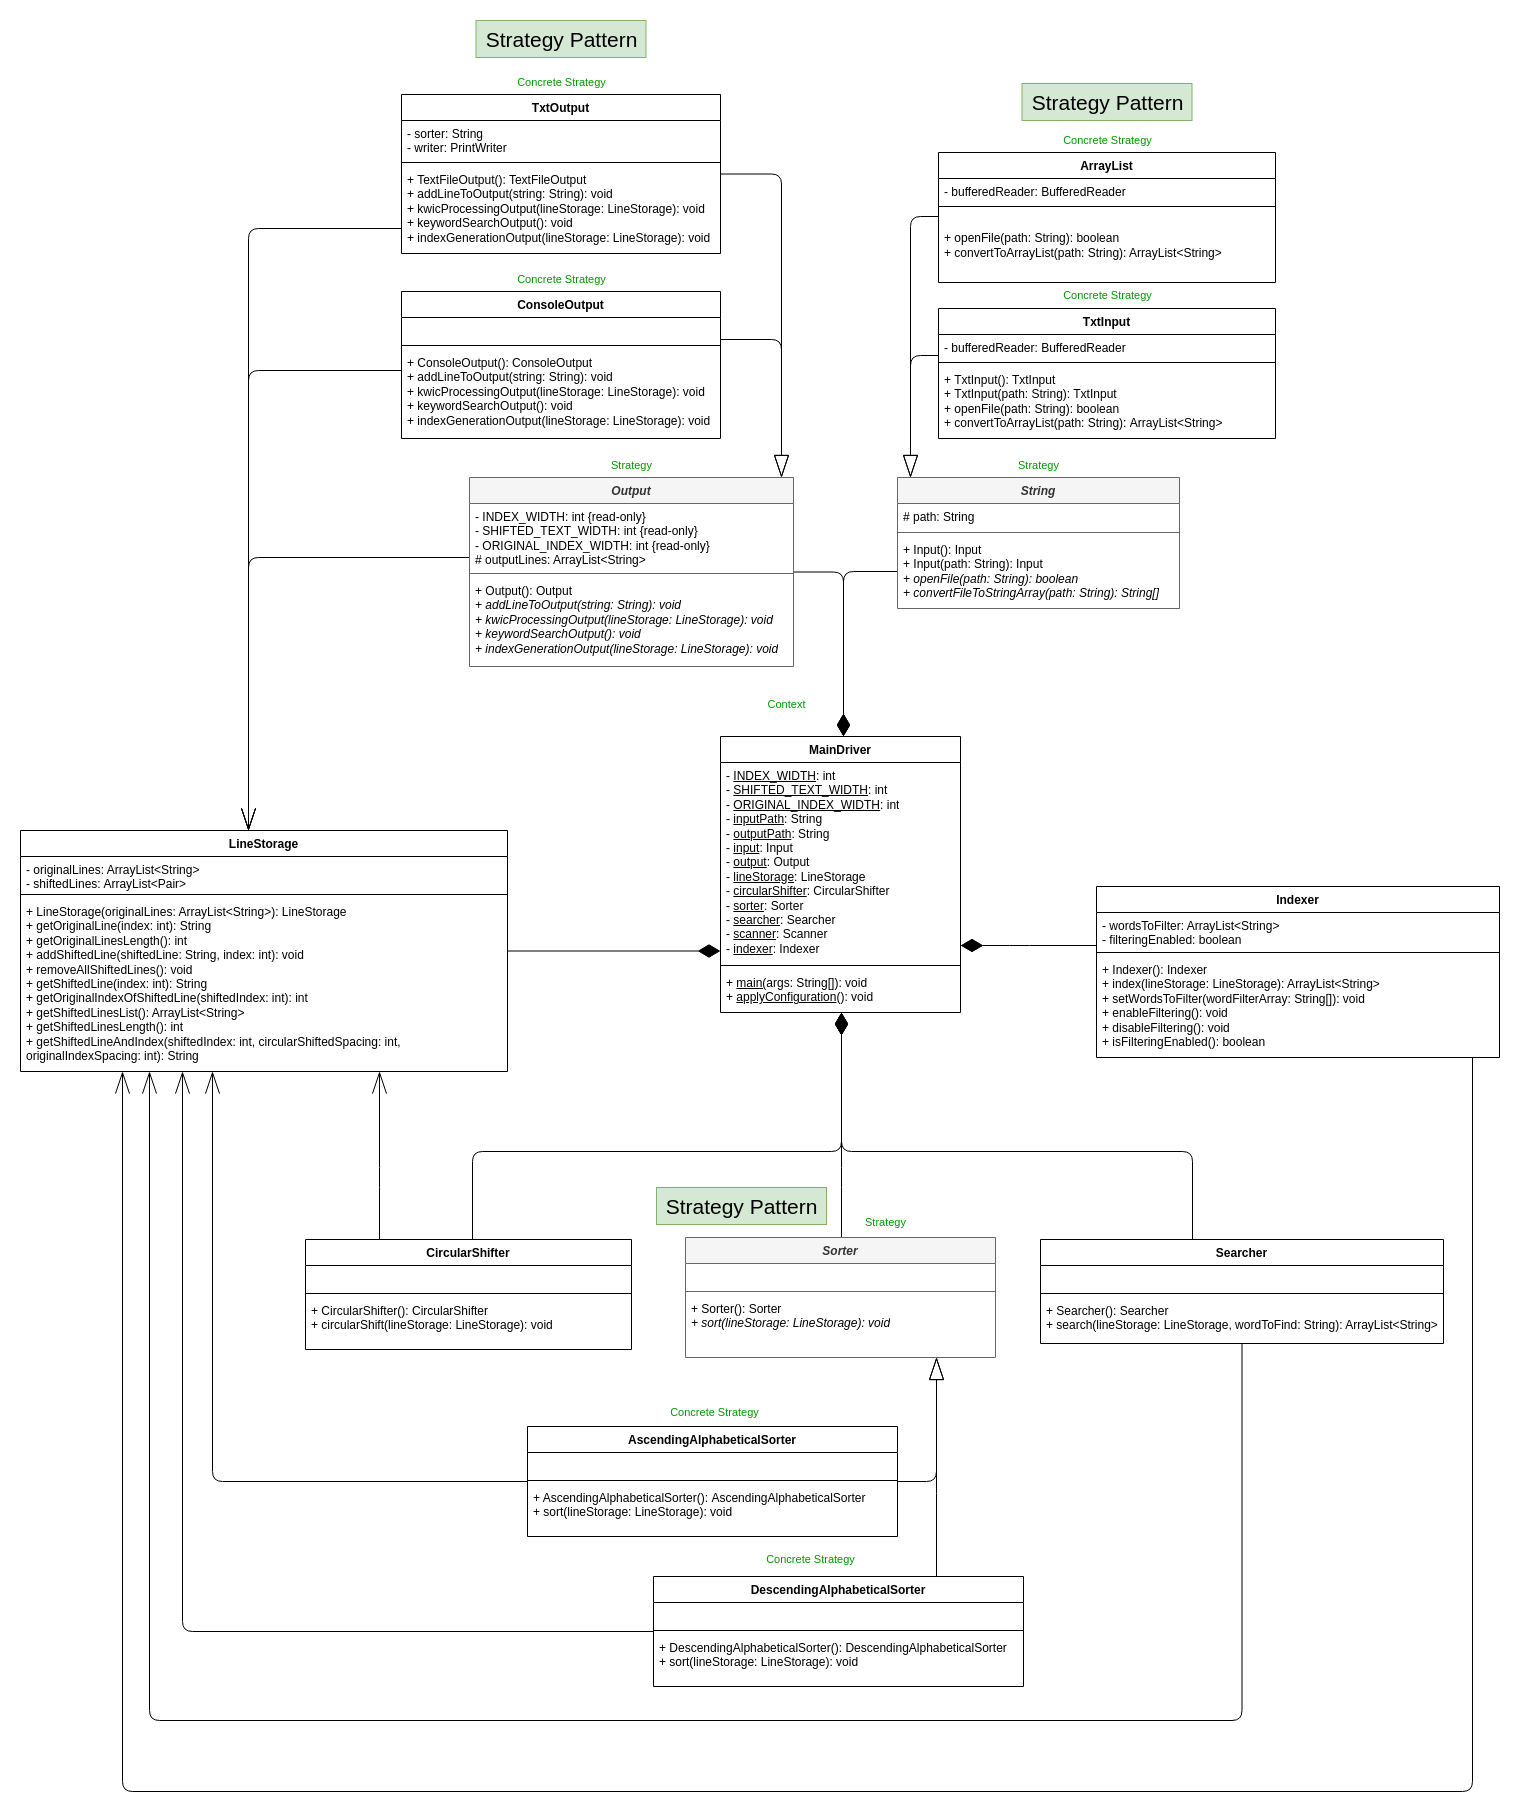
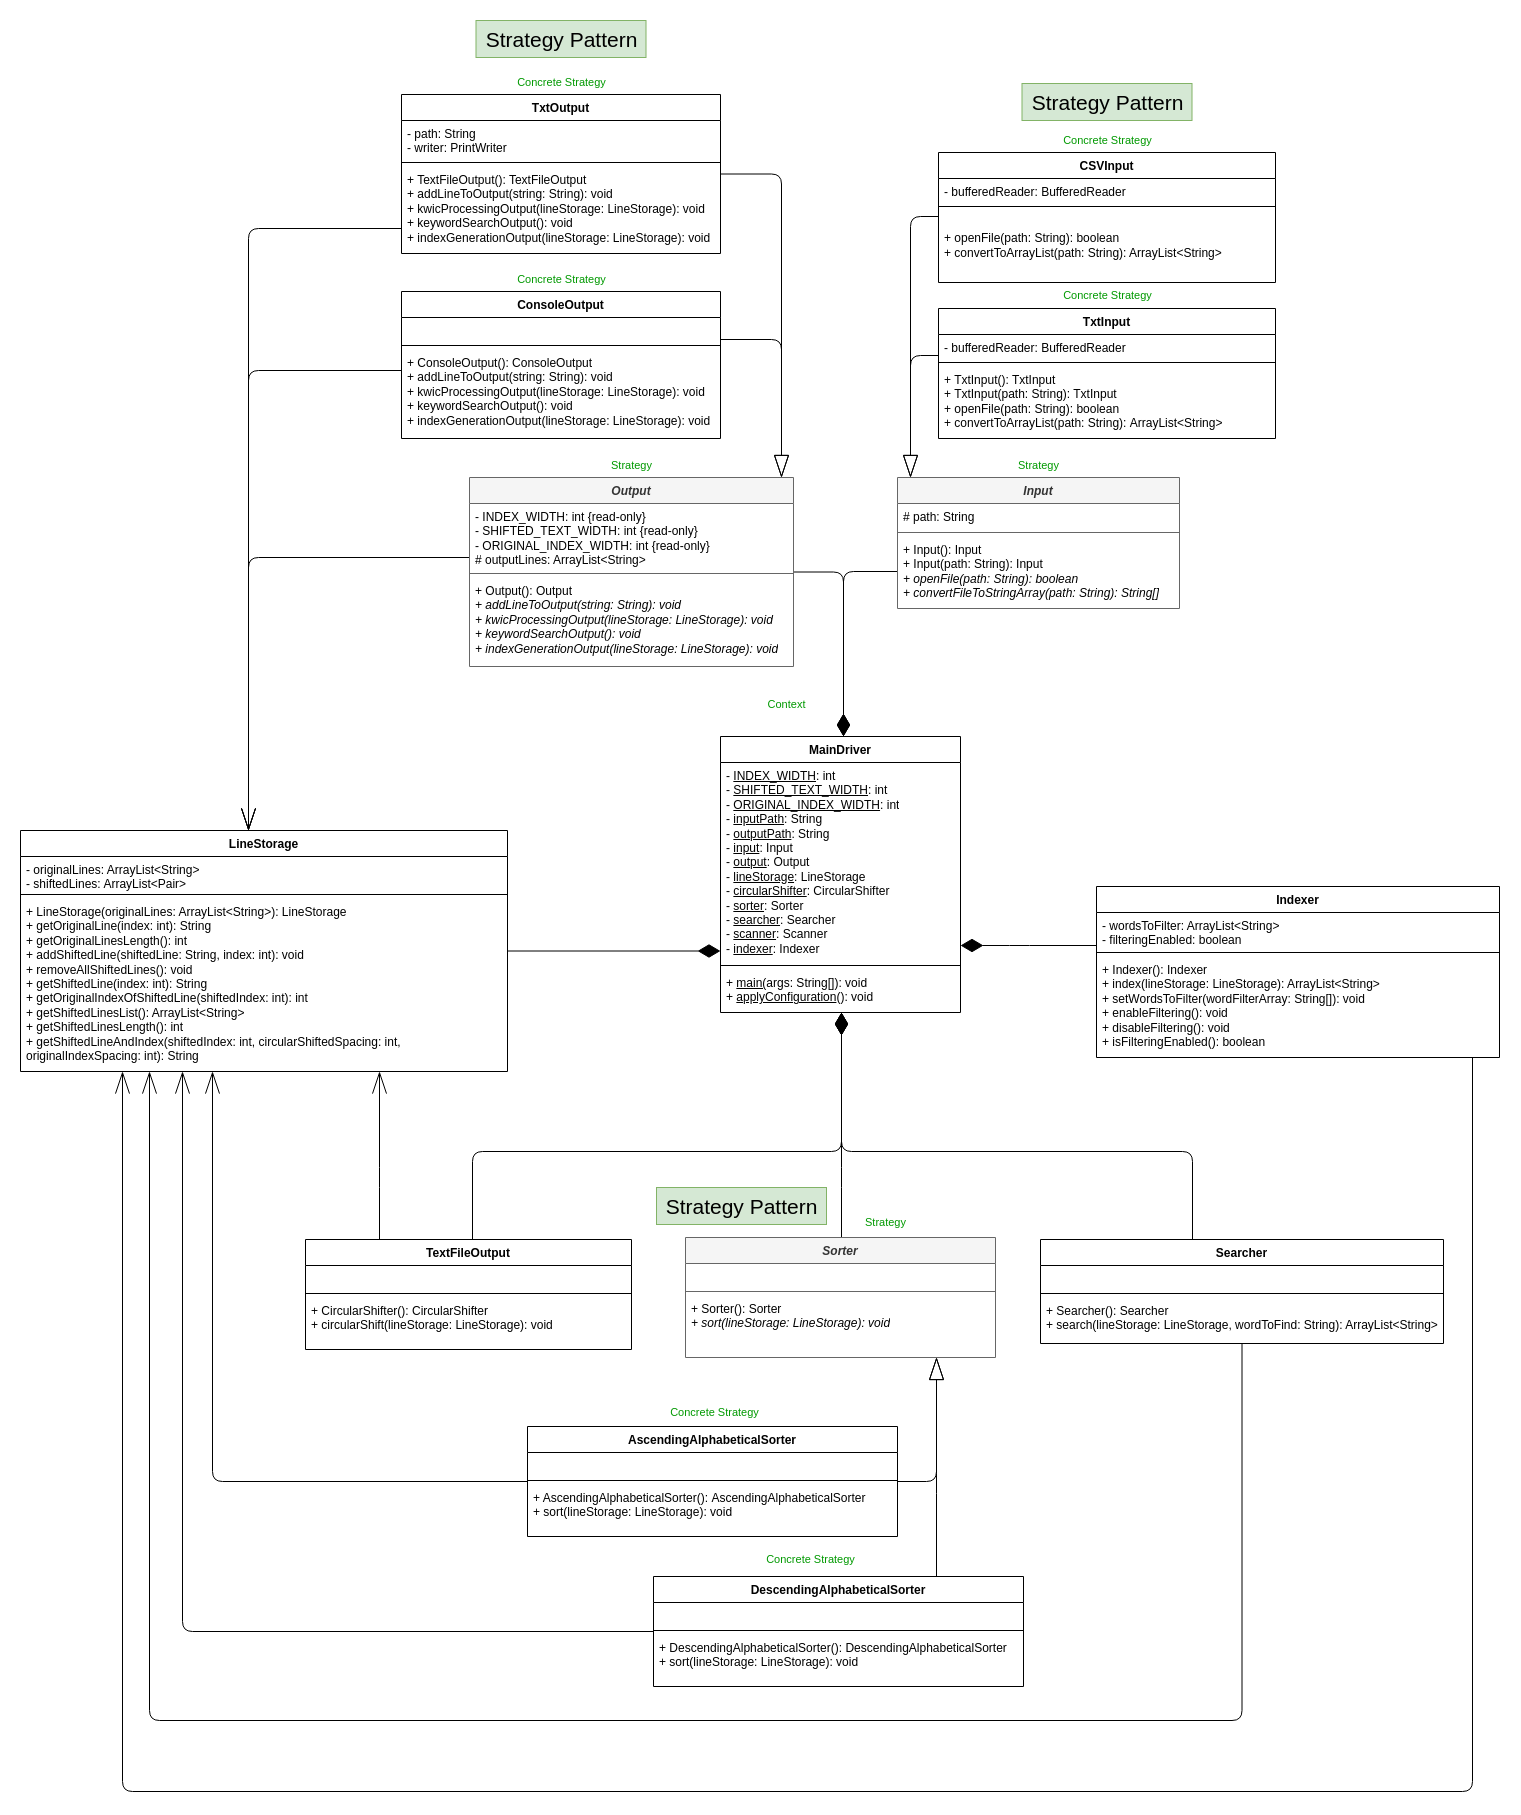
- <mxCell id="71" value="- sorter: String&lt;div&gt;- writer: PrintWriter&lt;/div&gt;" style="text;strokeColor=none;fillColor=none;align=left;verticalAlign=top;spacingLeft=4;spacingRight=4;overflow=hidden;rotatable=0;points=[[0,0.5],[1,0.5]];portConstraint=eastwest;whiteSpace=wrap;html=1;" parent="70" vertex="1"><mxGeometry y="26" width="319" height="38" as="geometry" /></mxCell>
+ <mxCell id="71" value="- path: String&lt;div&gt;- writer: PrintWriter&lt;/div&gt;" style="text;strokeColor=none;fillColor=none;align=left;verticalAlign=top;spacingLeft=4;spacingRight=4;overflow=hidden;rotatable=0;points=[[0,0.5],[1,0.5]];portConstraint=eastwest;whiteSpace=wrap;html=1;" parent="70" vertex="1"><mxGeometry y="26" width="319" height="38" as="geometry" /></mxCell>
- <mxCell id="52" value="ArrayList" style="swimlane;fontStyle=1;align=center;verticalAlign=top;childLayout=stackLayout;horizontal=1;startSize=26;horizontalStack=0;resizeParent=1;resizeParentMax=0;resizeLast=0;collapsible=1;marginBottom=0;whiteSpace=wrap;html=1;" parent="1" vertex="1"><mxGeometry x="938" y="152" width="337" height="130" as="geometry" /></mxCell>
+ <mxCell id="52" value="CSVInput" style="swimlane;fontStyle=1;align=center;verticalAlign=top;childLayout=stackLayout;horizontal=1;startSize=26;horizontalStack=0;resizeParent=1;resizeParentMax=0;resizeLast=0;collapsible=1;marginBottom=0;whiteSpace=wrap;html=1;" parent="1" vertex="1"><mxGeometry x="938" y="152" width="337" height="130" as="geometry" /></mxCell>
- <mxCell id="9" value="&lt;i&gt;String&lt;/i&gt;" style="swimlane;fontStyle=1;align=center;verticalAlign=top;childLayout=stackLayout;horizontal=1;startSize=26;horizontalStack=0;resizeParent=1;resizeParentMax=0;resizeLast=0;collapsible=1;marginBottom=0;whiteSpace=wrap;html=1;fillColor=#f5f5f5;fontColor=#333333;strokeColor=#666666;" parent="1" vertex="1"><mxGeometry x="897" y="477" width="282" height="131" as="geometry" /></mxCell>
+ <mxCell id="9" value="&lt;i&gt;Input&lt;/i&gt;" style="swimlane;fontStyle=1;align=center;verticalAlign=top;childLayout=stackLayout;horizontal=1;startSize=26;horizontalStack=0;resizeParent=1;resizeParentMax=0;resizeLast=0;collapsible=1;marginBottom=0;whiteSpace=wrap;html=1;fillColor=#f5f5f5;fontColor=#333333;strokeColor=#666666;" parent="1" vertex="1"><mxGeometry x="897" y="477" width="282" height="131" as="geometry" /></mxCell>
- <mxCell id="31" value="CircularShifter" style="swimlane;fontStyle=1;align=center;verticalAlign=top;childLayout=stackLayout;horizontal=1;startSize=26;horizontalStack=0;resizeParent=1;resizeParentMax=0;resizeLast=0;collapsible=1;marginBottom=0;whiteSpace=wrap;html=1;" parent="1" vertex="1"><mxGeometry x="305" y="1239" width="326" height="110" as="geometry" /></mxCell>
+ <mxCell id="31" value="TextFileOutput" style="swimlane;fontStyle=1;align=center;verticalAlign=top;childLayout=stackLayout;horizontal=1;startSize=26;horizontalStack=0;resizeParent=1;resizeParentMax=0;resizeLast=0;collapsible=1;marginBottom=0;whiteSpace=wrap;html=1;" parent="1" vertex="1"><mxGeometry x="305" y="1239" width="326" height="110" as="geometry" /></mxCell>
